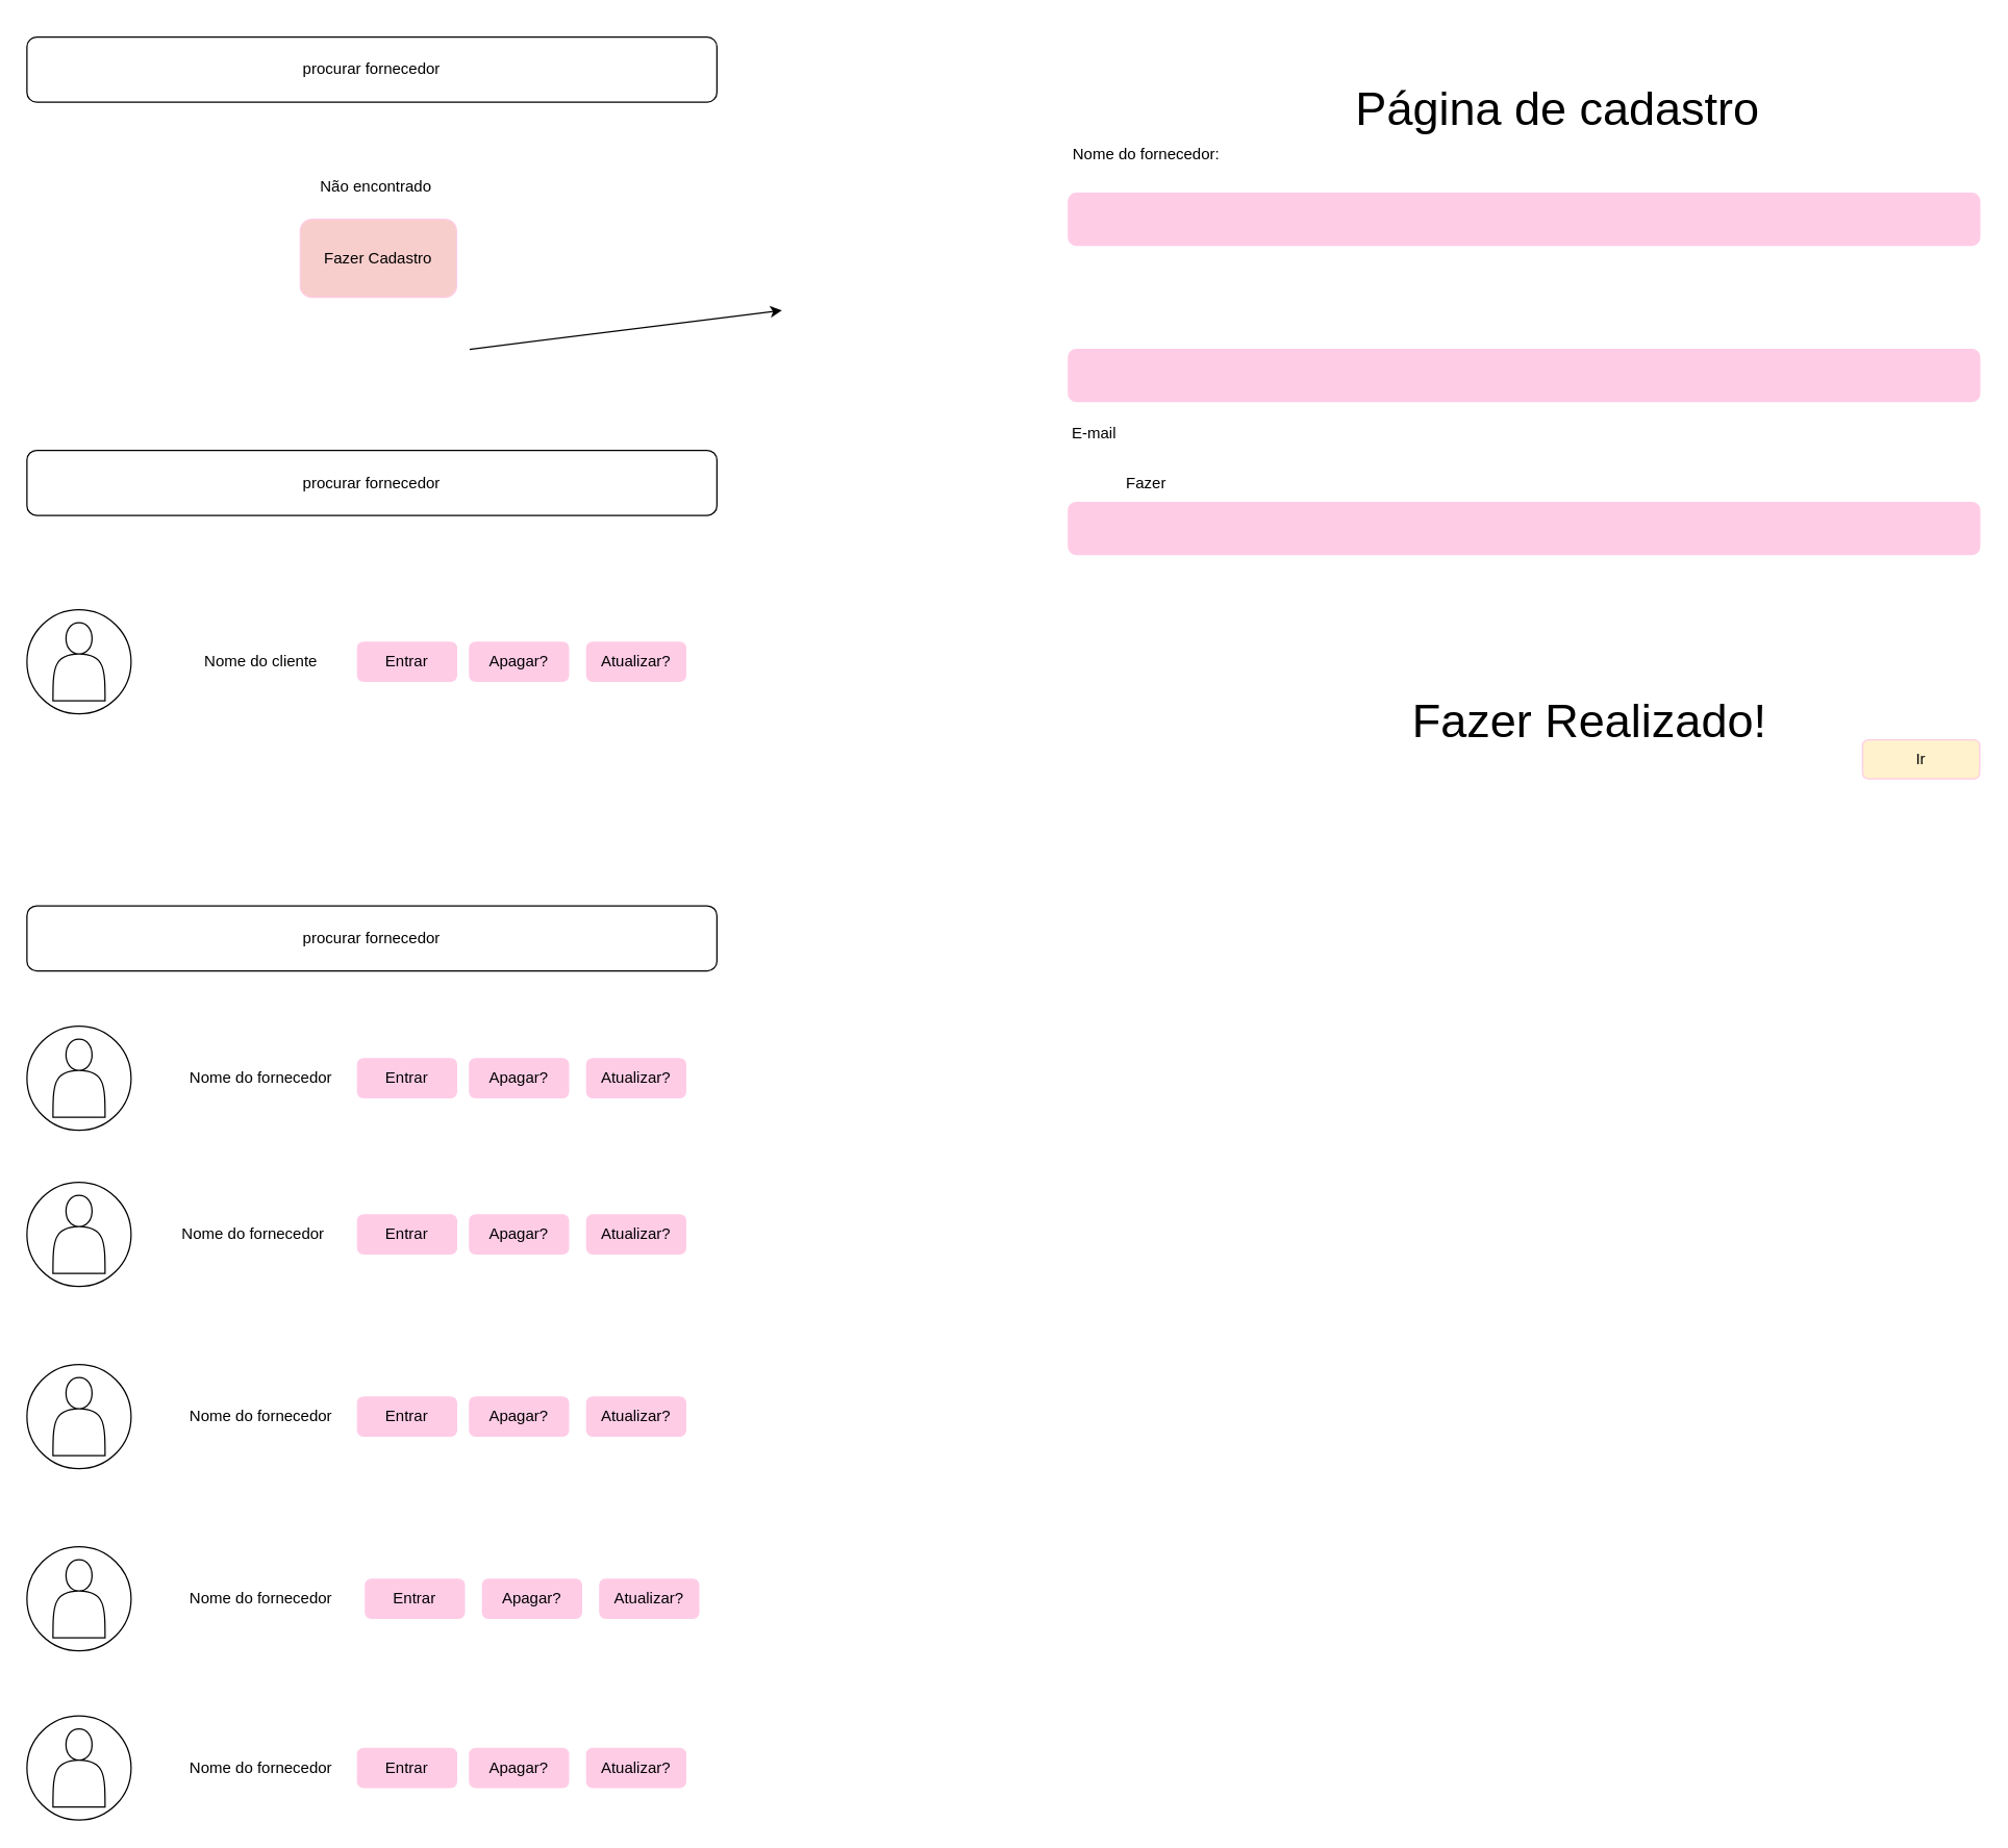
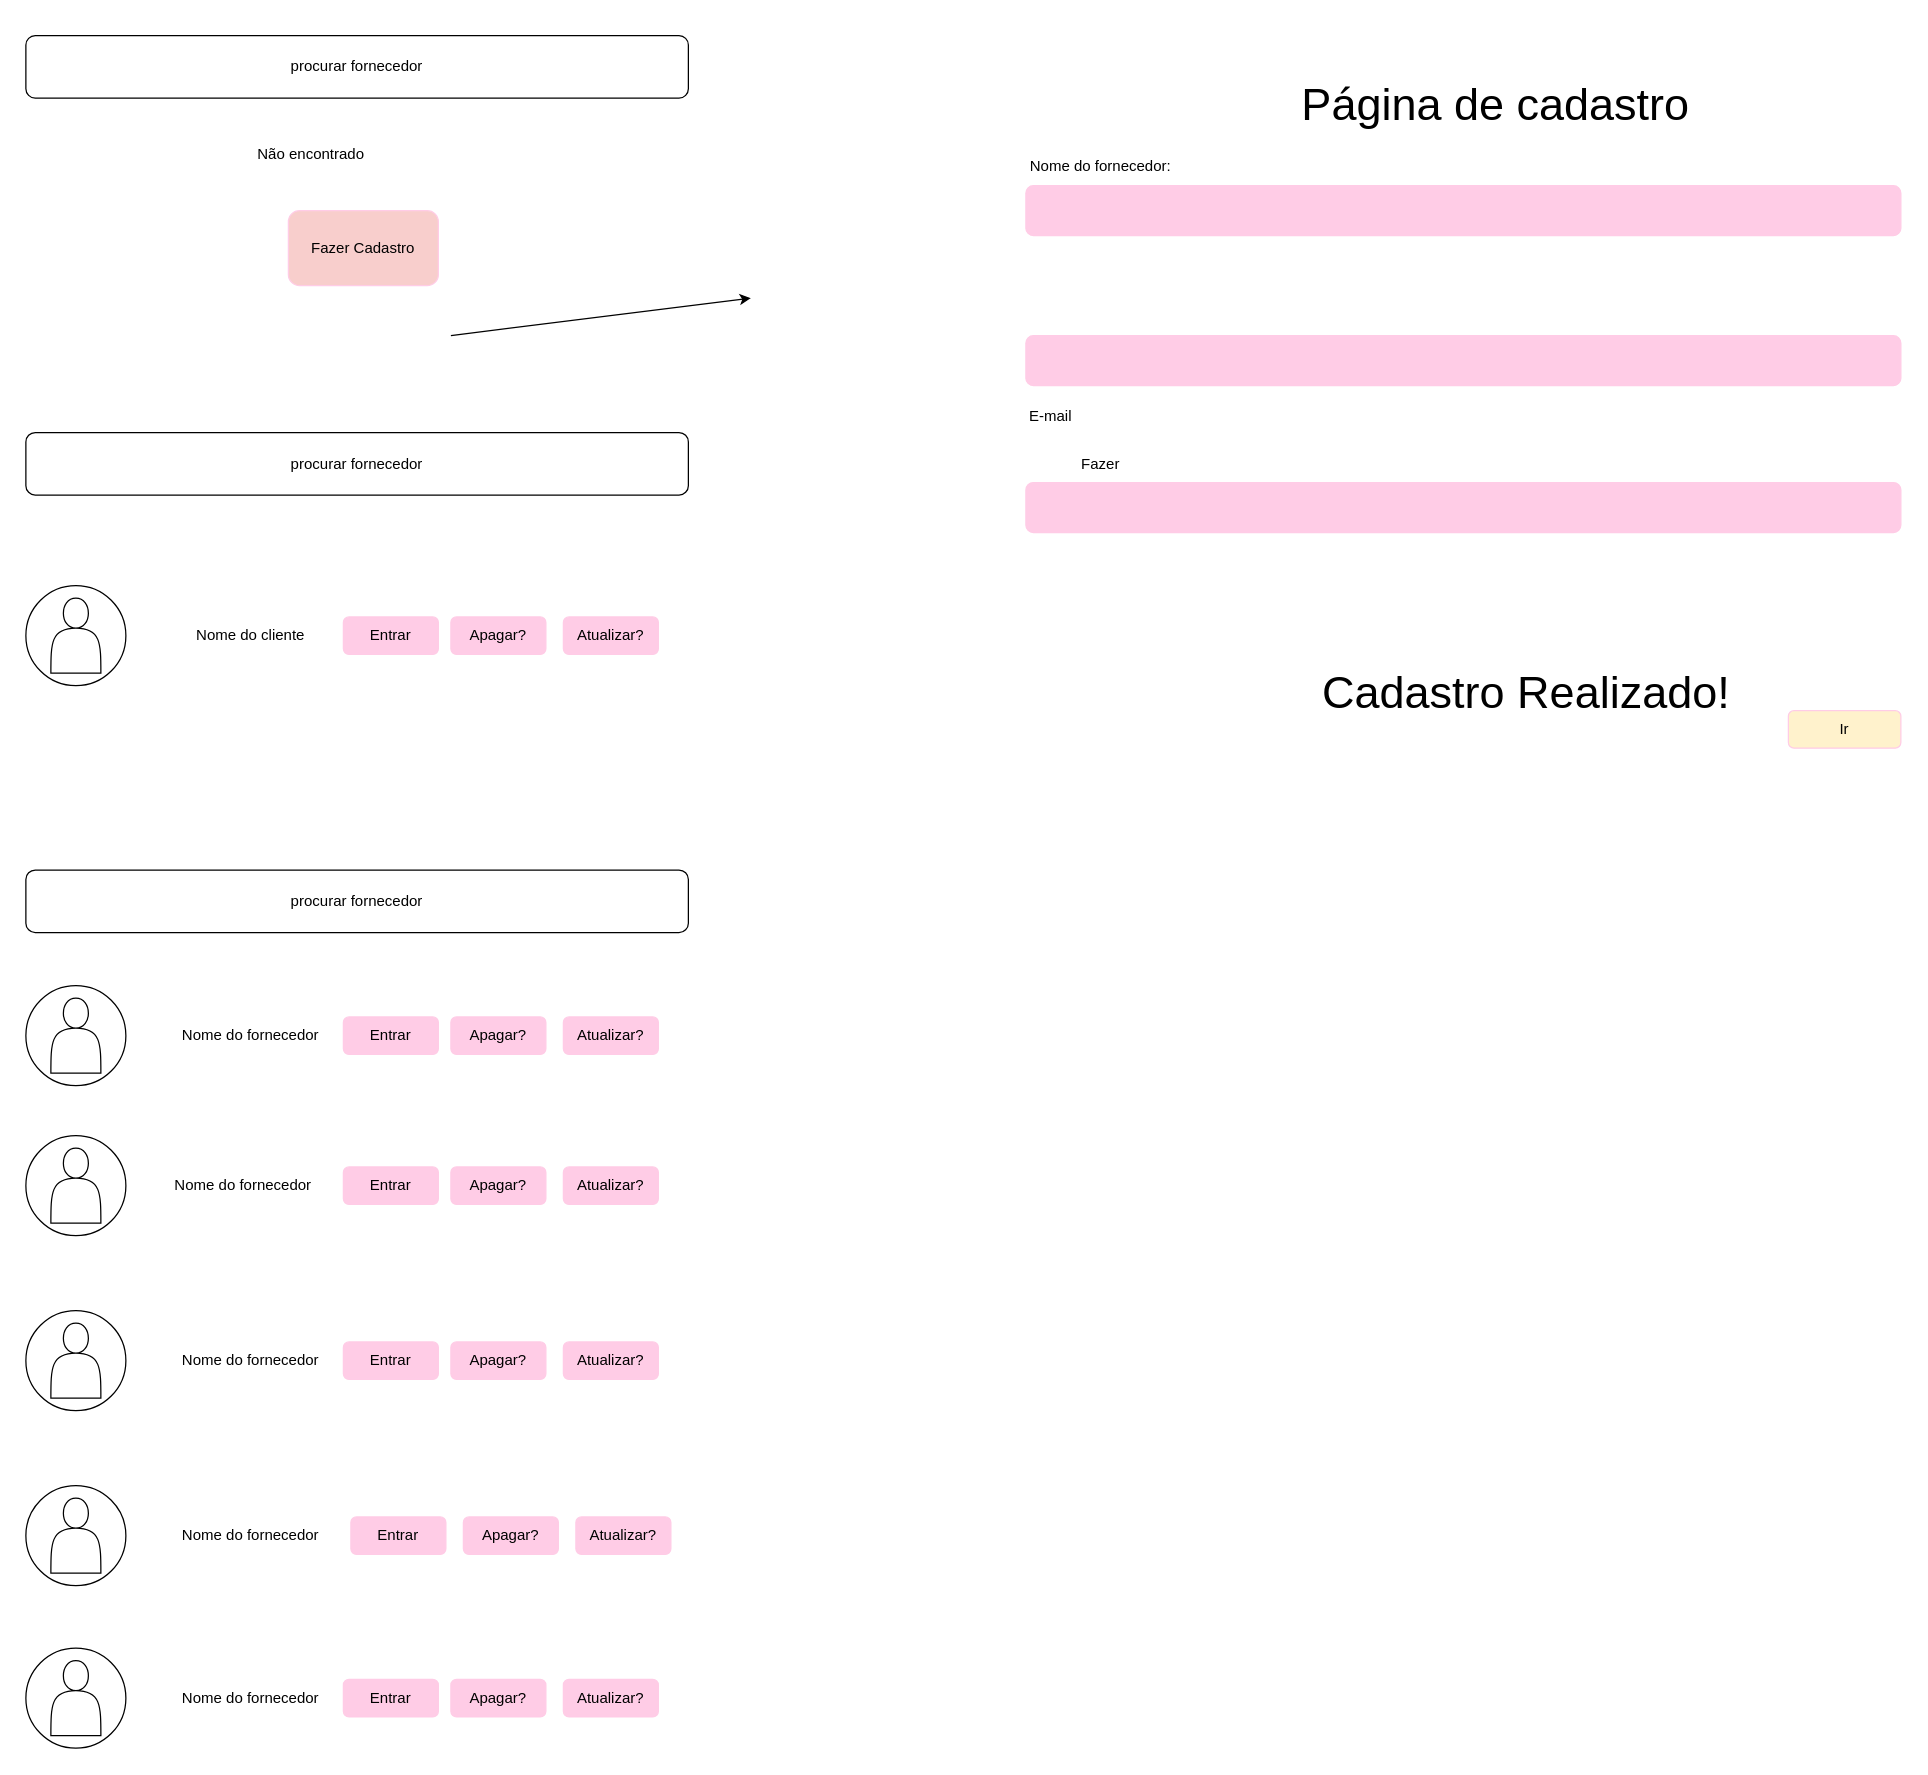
- <mxCell id="41" value="Nome do fornecedor:" style="text;html=1;align=center;verticalAlign=middle;whiteSpace=wrap;rounded=0;" vertex="1" parent="1"><mxGeometry x="820" y="103" width="120" height="30" as="geometry" /></mxCell>
+ <mxCell id="41" value="Nome do fornecedor:" style="text;html=1;align=center;verticalAlign=middle;whiteSpace=wrap;rounded=0;" vertex="1" parent="1"><mxGeometry x="820" y="118" width="120" height="30" as="geometry" /></mxCell>
- <mxCell id="4" value="Não encontrado&amp;nbsp;" style="text;html=1;align=center;verticalAlign=middle;whiteSpace=wrap;rounded=0;" vertex="1" parent="1"><mxGeometry x="180" y="128" width="220" height="30" as="geometry" /></mxCell>
+ <mxCell id="4" value="Não encontrado&amp;nbsp;" style="text;html=1;align=center;verticalAlign=middle;whiteSpace=wrap;rounded=0;" vertex="1" parent="1"><mxGeometry x="140" y="108" width="220" height="30" as="geometry" /></mxCell>
- <mxCell id="48" value="&lt;font style=&quot;font-size: 36px;&quot;&gt;Fazer Realizado!&lt;/font&gt;" style="text;html=1;align=center;verticalAlign=middle;whiteSpace=wrap;rounded=0;" vertex="1" parent="1"><mxGeometry x="1016" y="538" width="409" height="30" as="geometry" /></mxCell>
+ <mxCell id="48" value="&lt;font style=&quot;font-size: 36px;&quot;&gt;Cadastro Realizado!&lt;/font&gt;" style="text;html=1;align=center;verticalAlign=middle;whiteSpace=wrap;rounded=0;" vertex="1" parent="1"><mxGeometry x="1016" y="538" width="409" height="30" as="geometry" /></mxCell>
